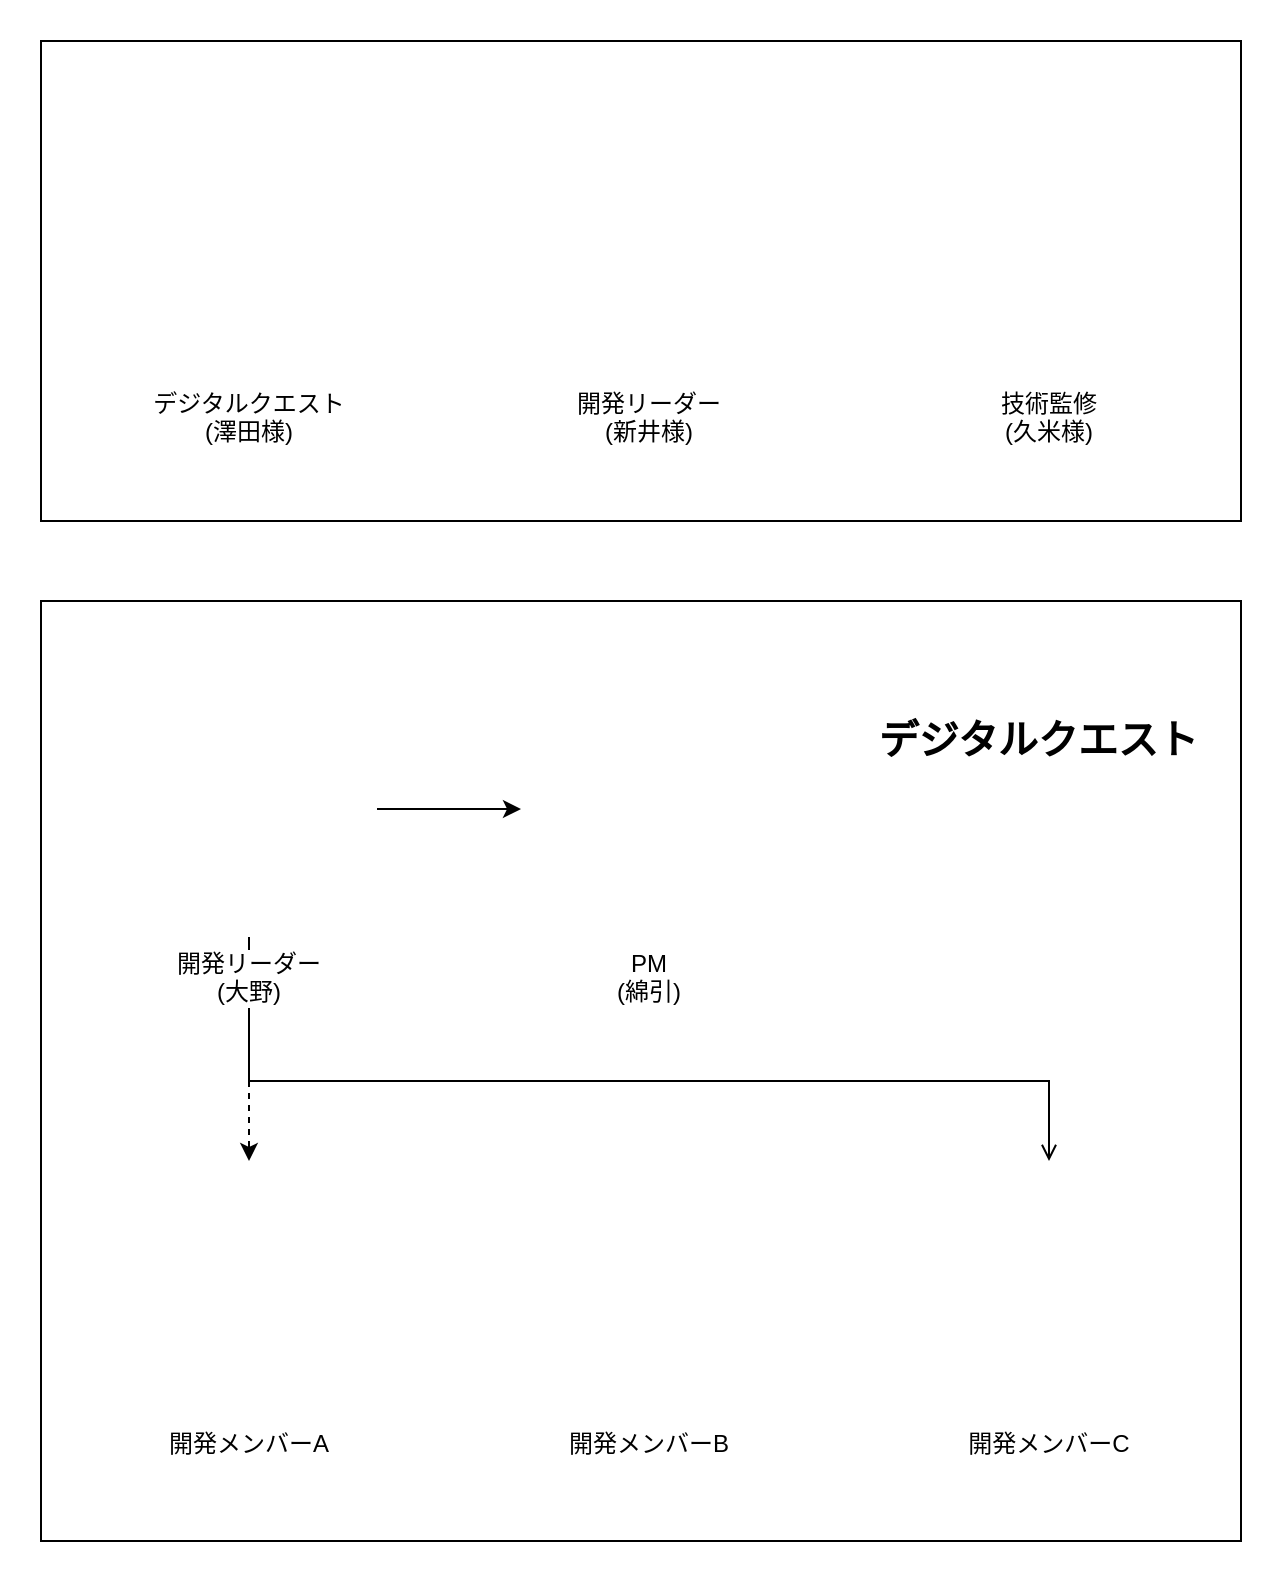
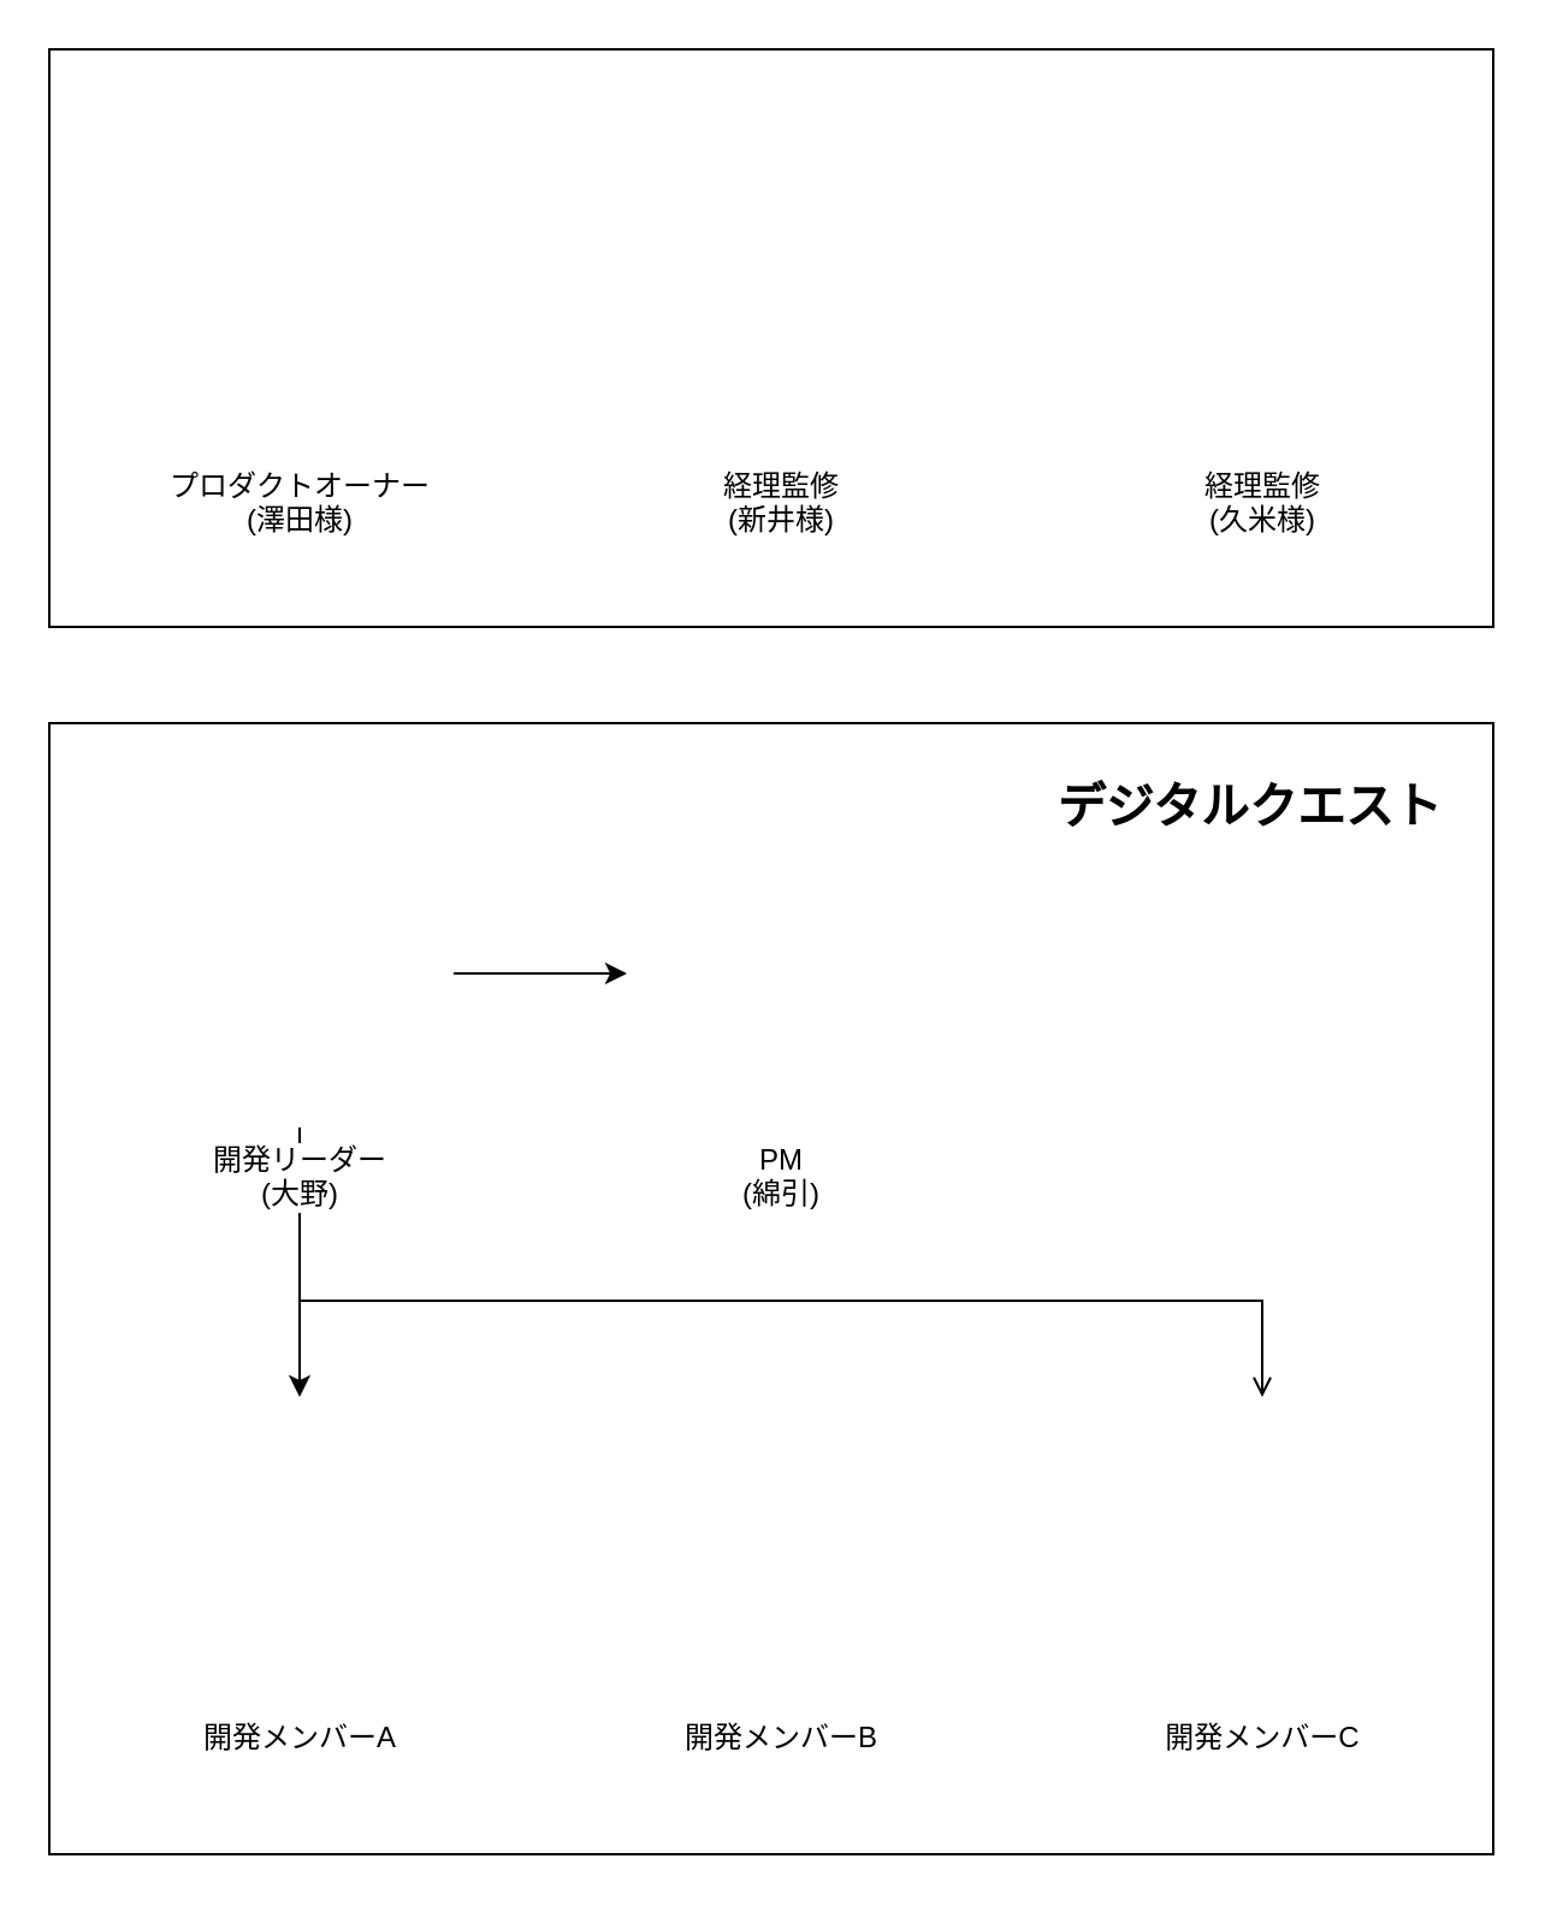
- <mxCell id="4" value="デジタルクエスト&lt;br&gt;(澤田様)" style="shape=image;html=1;verticalAlign=top;verticalLabelPosition=bottom;labelBackgroundColor=#ffffff;imageAspect=0;aspect=fixed;image=https://cdn2.iconfinder.com/data/icons/business-persons-flat-1/512/person_3-128.png;strokeColor=#000000;fillColor=none;" vertex="1" parent="1"><mxGeometry x="60" y="60" width="128" height="128" as="geometry" /></mxCell>
+ <mxCell id="4" value="プロダクトオーナー&lt;br&gt;(澤田様)" style="shape=image;html=1;verticalAlign=top;verticalLabelPosition=bottom;labelBackgroundColor=#ffffff;imageAspect=0;aspect=fixed;image=https://cdn2.iconfinder.com/data/icons/business-persons-flat-1/512/person_3-128.png;strokeColor=#000000;fillColor=none;" vertex="1" parent="1"><mxGeometry x="60" y="60" width="128" height="128" as="geometry" /></mxCell>
- <mxCell id="6" value="開発リーダー&lt;br&gt;(新井様)" style="shape=image;html=1;verticalAlign=top;verticalLabelPosition=bottom;labelBackgroundColor=#ffffff;imageAspect=0;aspect=fixed;image=https://cdn2.iconfinder.com/data/icons/business-persons-flat-1/512/person_3-128.png;strokeColor=#000000;fillColor=none;" vertex="1" parent="1"><mxGeometry x="260" y="60" width="128" height="128" as="geometry" /></mxCell>
+ <mxCell id="6" value="経理監修&lt;br&gt;(新井様)" style="shape=image;html=1;verticalAlign=top;verticalLabelPosition=bottom;labelBackgroundColor=#ffffff;imageAspect=0;aspect=fixed;image=https://cdn2.iconfinder.com/data/icons/business-persons-flat-1/512/person_3-128.png;strokeColor=#000000;fillColor=none;" vertex="1" parent="1"><mxGeometry x="260" y="60" width="128" height="128" as="geometry" /></mxCell>
- <mxCell id="5" value="技術監修&lt;br&gt;(久米様)" style="shape=image;html=1;verticalAlign=top;verticalLabelPosition=bottom;labelBackgroundColor=#ffffff;imageAspect=0;aspect=fixed;image=https://cdn2.iconfinder.com/data/icons/business-persons-flat-1/512/person_3-128.png;strokeColor=#000000;fillColor=none;" vertex="1" parent="1"><mxGeometry x="460" y="60" width="128" height="128" as="geometry" /></mxCell>
+ <mxCell id="5" value="経理監修&lt;br&gt;(久米様)" style="shape=image;html=1;verticalAlign=top;verticalLabelPosition=bottom;labelBackgroundColor=#ffffff;imageAspect=0;aspect=fixed;image=https://cdn2.iconfinder.com/data/icons/business-persons-flat-1/512/person_3-128.png;strokeColor=#000000;fillColor=none;" vertex="1" parent="1"><mxGeometry x="460" y="60" width="128" height="128" as="geometry" /></mxCell>
- <mxCell id="15" value="デジタルクエスト" style="text;html=1;resizable=0;points=[];autosize=1;align=right;verticalAlign=top;spacingTop=-4;fontStyle=1;fontSize=20;" vertex="1" parent="1"><mxGeometry x="420" y="355" width="180" height="30" as="geometry" /></mxCell>
+ <mxCell id="15" value="デジタルクエスト" style="text;html=1;resizable=0;points=[];autosize=1;align=right;verticalAlign=top;spacingTop=-4;fontStyle=1;fontSize=20;" vertex="1" parent="1"><mxGeometry x="420" y="320" width="180" height="30" as="geometry" /></mxCell>
- <mxCell id="7" style="edgeStyle=orthogonalEdgeStyle;rounded=0;orthogonalLoop=1;jettySize=auto;html=1;fontSize=12;dashed=1;" edge="1" parent="1" source="10" target="12"><mxGeometry relative="1" as="geometry" /></mxCell>
+ <mxCell id="7" style="edgeStyle=orthogonalEdgeStyle;rounded=0;orthogonalLoop=1;jettySize=auto;html=1;fontSize=12;" edge="1" parent="1" source="10" target="12"><mxGeometry relative="1" as="geometry" /></mxCell>
